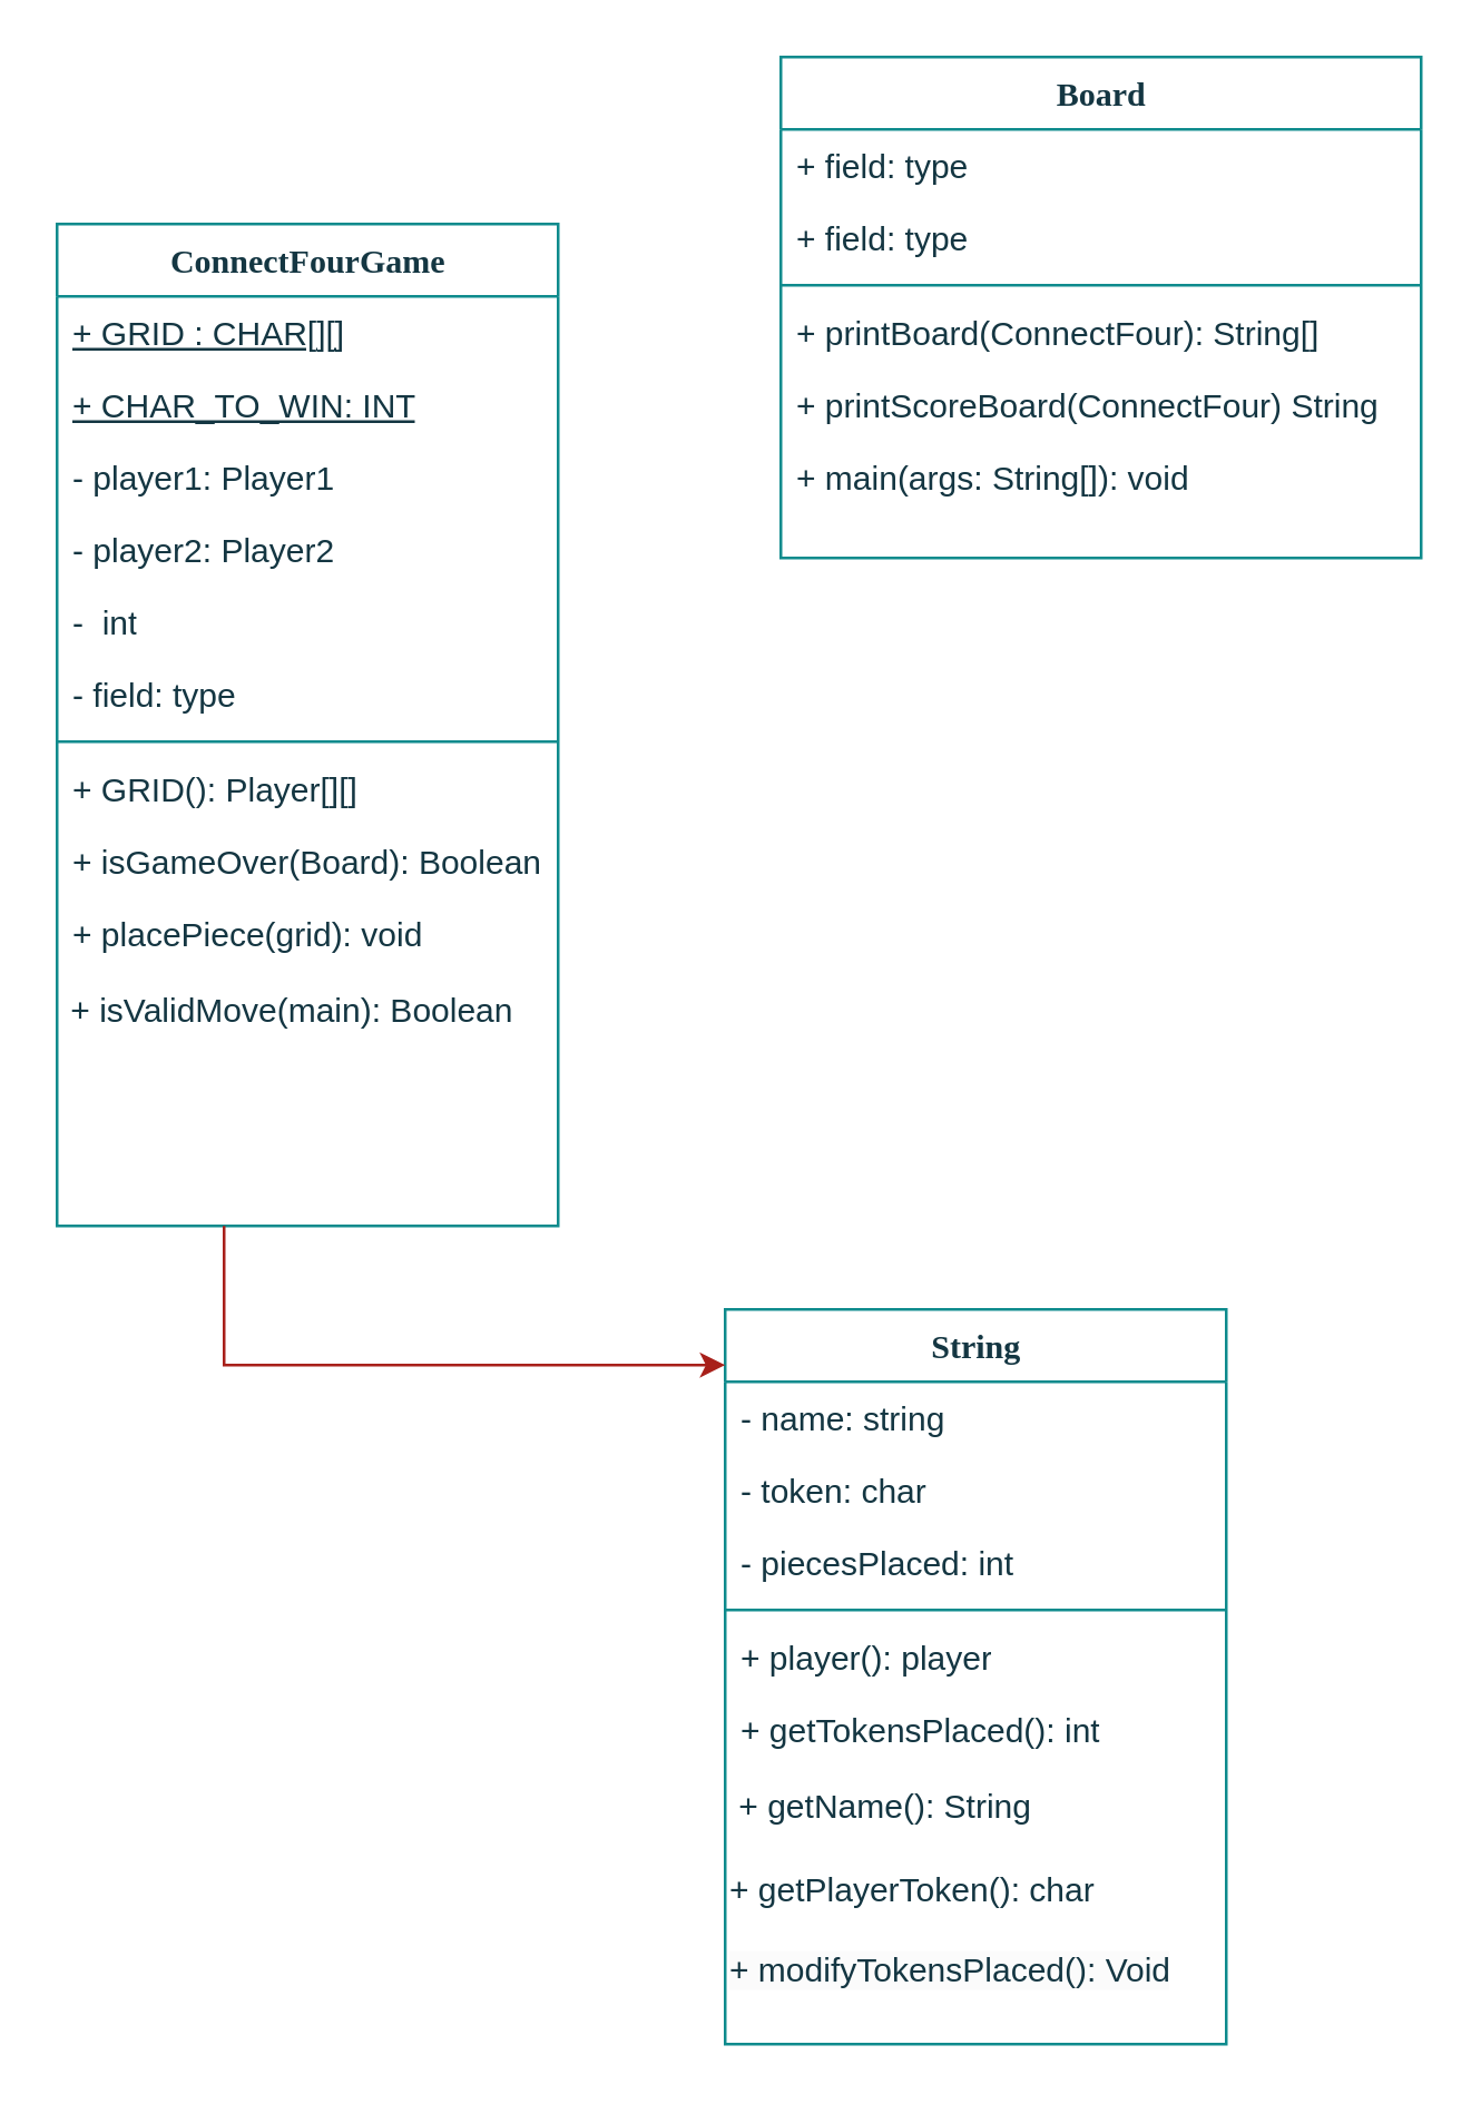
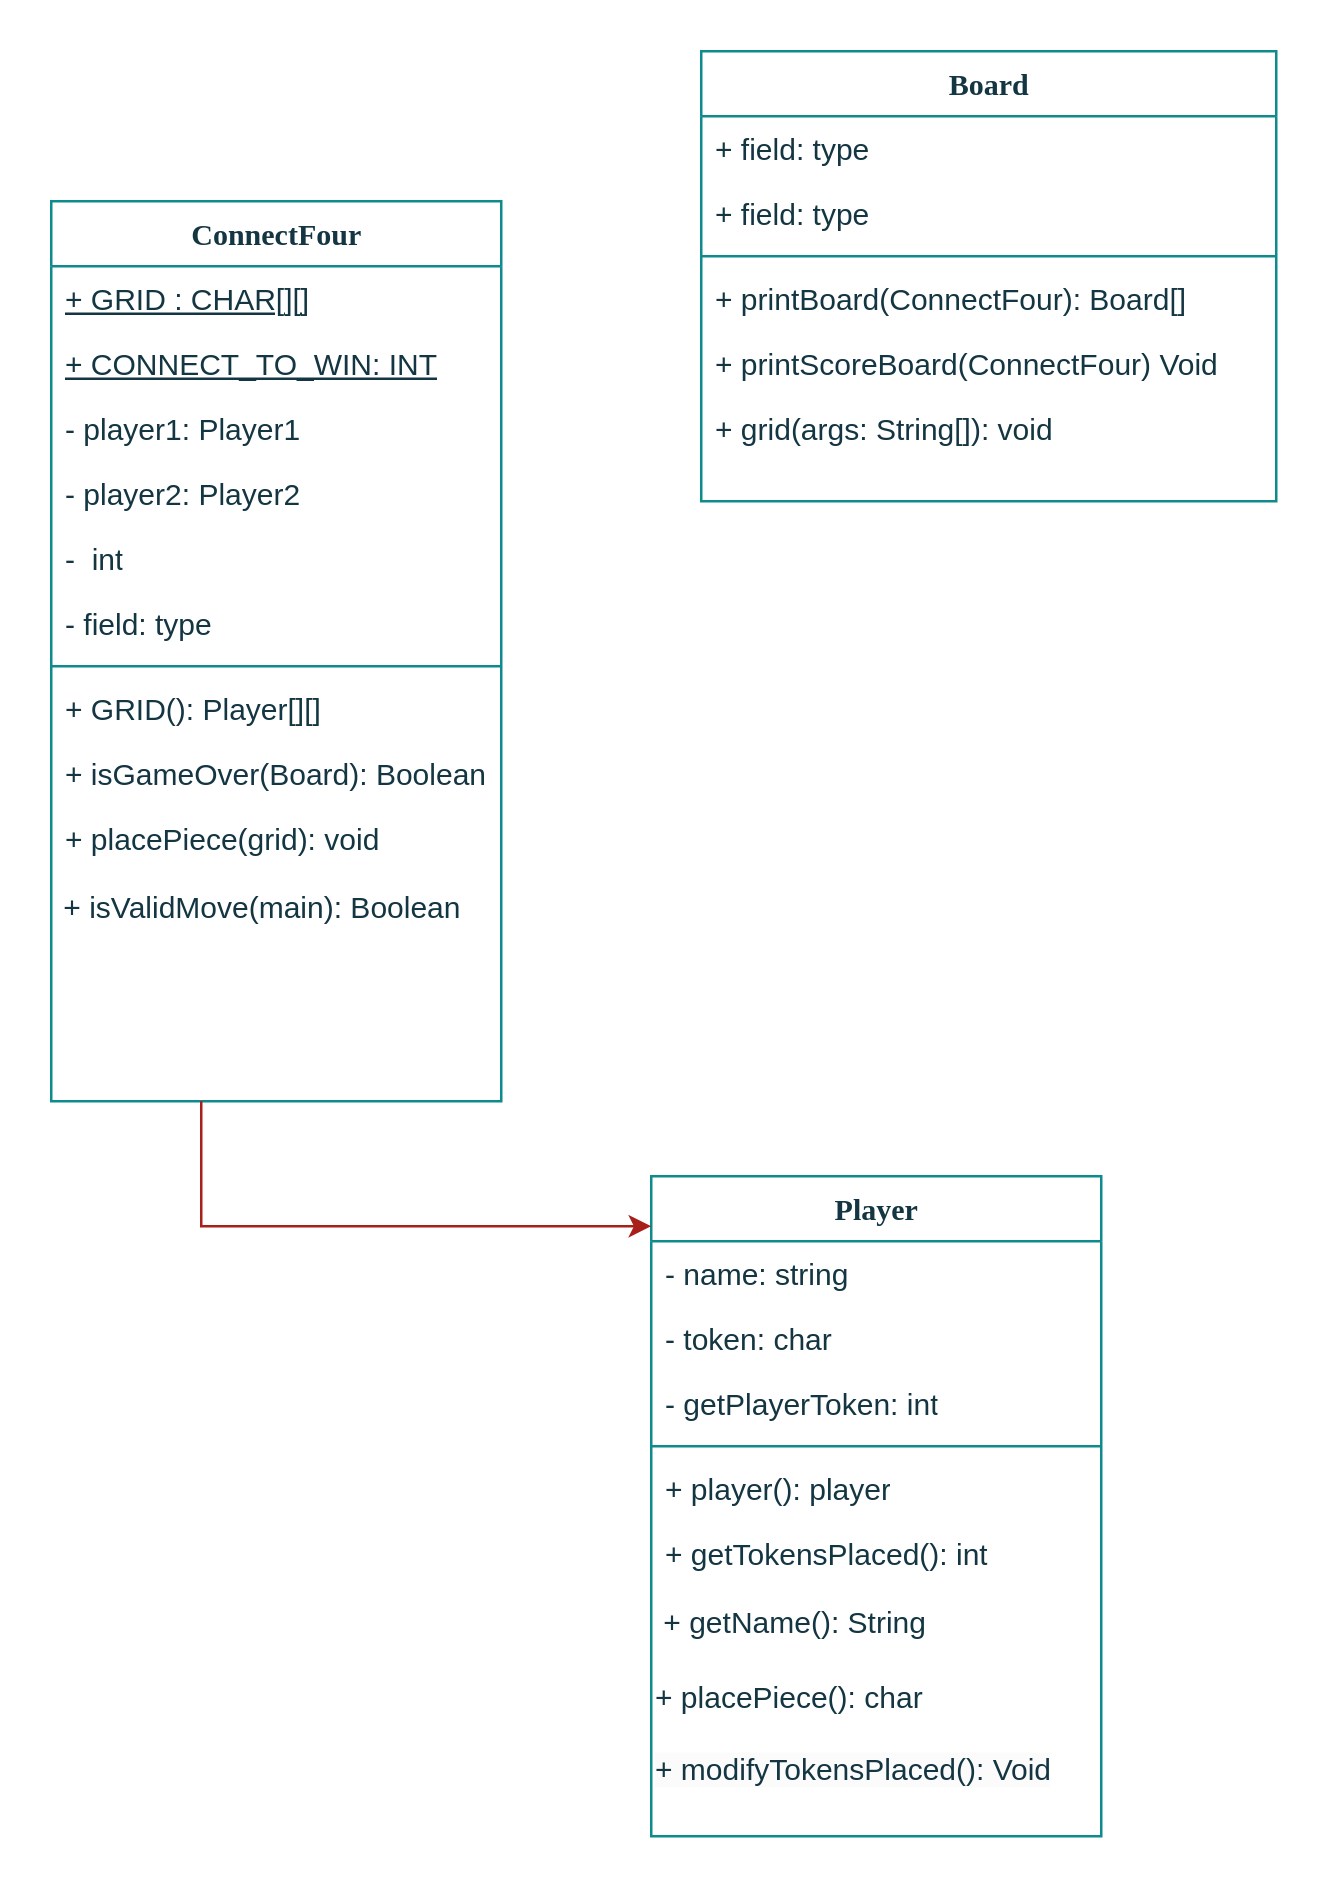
- <mxCell id="12" value="ConnectFourGame" style="swimlane;html=1;fontStyle=1;align=center;verticalAlign=top;childLayout=stackLayout;horizontal=1;startSize=26;horizontalStack=0;resizeParent=1;resizeLast=0;collapsible=1;marginBottom=0;swimlaneFillColor=#ffffff;rounded=0;shadow=0;comic=0;labelBackgroundColor=none;strokeWidth=1;fillColor=none;fontFamily=Verdana;fontSize=12;strokeColor=#0F8B8D;fontColor=#143642;" parent="1" vertex="1"><mxGeometry x="20" y="80" width="180" height="360" as="geometry" /></mxCell>
+ <mxCell id="12" value="ConnectFour" style="swimlane;html=1;fontStyle=1;align=center;verticalAlign=top;childLayout=stackLayout;horizontal=1;startSize=26;horizontalStack=0;resizeParent=1;resizeLast=0;collapsible=1;marginBottom=0;swimlaneFillColor=#ffffff;rounded=0;shadow=0;comic=0;labelBackgroundColor=none;strokeWidth=1;fillColor=none;fontFamily=Verdana;fontSize=12;strokeColor=#0F8B8D;fontColor=#143642;" parent="1" vertex="1"><mxGeometry x="20" y="80" width="180" height="360" as="geometry" /></mxCell>
- <mxCell id="28" value="+ printBoard(ConnectFour): String[]&amp;nbsp;" style="text;html=1;strokeColor=none;fillColor=none;align=left;verticalAlign=top;spacingLeft=4;spacingRight=4;whiteSpace=wrap;overflow=hidden;rotatable=0;points=[[0,0.5],[1,0.5]];portConstraint=eastwest;labelBackgroundColor=none;fontColor=#143642;" parent="24" vertex="1"><mxGeometry y="86" width="230" height="26" as="geometry" /></mxCell>
+ <mxCell id="28" value="+ printBoard(ConnectFour): Board[]&amp;nbsp;" style="text;html=1;strokeColor=none;fillColor=none;align=left;verticalAlign=top;spacingLeft=4;spacingRight=4;whiteSpace=wrap;overflow=hidden;rotatable=0;points=[[0,0.5],[1,0.5]];portConstraint=eastwest;labelBackgroundColor=none;fontColor=#143642;" parent="24" vertex="1"><mxGeometry y="86" width="230" height="26" as="geometry" /></mxCell>
- <mxCell id="14" value="&lt;u&gt;+ CHAR_TO_WIN:&amp;nbsp;INT&lt;/u&gt;" style="text;html=1;strokeColor=none;fillColor=none;align=left;verticalAlign=top;spacingLeft=4;spacingRight=4;whiteSpace=wrap;overflow=hidden;rotatable=0;points=[[0,0.5],[1,0.5]];portConstraint=eastwest;labelBackgroundColor=none;fontColor=#143642;" vertex="1" parent="12"><mxGeometry y="52" width="180" height="26" as="geometry" /></mxCell>
+ <mxCell id="14" value="&lt;u&gt;+ CONNECT_TO_WIN:&amp;nbsp;INT&lt;/u&gt;" style="text;html=1;strokeColor=none;fillColor=none;align=left;verticalAlign=top;spacingLeft=4;spacingRight=4;whiteSpace=wrap;overflow=hidden;rotatable=0;points=[[0,0.5],[1,0.5]];portConstraint=eastwest;labelBackgroundColor=none;fontColor=#143642;" vertex="1" parent="12"><mxGeometry y="52" width="180" height="26" as="geometry" /></mxCell>
- <mxCell id="29" value="+ printScoreBoard(ConnectFour) String&amp;nbsp;" style="text;html=1;strokeColor=none;fillColor=none;align=left;verticalAlign=top;spacingLeft=4;spacingRight=4;whiteSpace=wrap;overflow=hidden;rotatable=0;points=[[0,0.5],[1,0.5]];portConstraint=eastwest;labelBackgroundColor=none;fontColor=#143642;" parent="24" vertex="1"><mxGeometry y="112" width="230" height="26" as="geometry" /></mxCell>
+ <mxCell id="29" value="+ printScoreBoard(ConnectFour) Void&amp;nbsp;" style="text;html=1;strokeColor=none;fillColor=none;align=left;verticalAlign=top;spacingLeft=4;spacingRight=4;whiteSpace=wrap;overflow=hidden;rotatable=0;points=[[0,0.5],[1,0.5]];portConstraint=eastwest;labelBackgroundColor=none;fontColor=#143642;" parent="24" vertex="1"><mxGeometry y="112" width="230" height="26" as="geometry" /></mxCell>
- <mxCell id="30" value="+ main(args: String[]): void" style="text;html=1;strokeColor=none;fillColor=none;align=left;verticalAlign=top;spacingLeft=4;spacingRight=4;whiteSpace=wrap;overflow=hidden;rotatable=0;points=[[0,0.5],[1,0.5]];portConstraint=eastwest;labelBackgroundColor=none;fontColor=#143642;" parent="24" vertex="1"><mxGeometry y="138" width="230" height="26" as="geometry" /></mxCell>
+ <mxCell id="30" value="+ grid(args: String[]): void" style="text;html=1;strokeColor=none;fillColor=none;align=left;verticalAlign=top;spacingLeft=4;spacingRight=4;whiteSpace=wrap;overflow=hidden;rotatable=0;points=[[0,0.5],[1,0.5]];portConstraint=eastwest;labelBackgroundColor=none;fontColor=#143642;" parent="24" vertex="1"><mxGeometry y="138" width="230" height="26" as="geometry" /></mxCell>
- <mxCell id="2" value="String" style="swimlane;html=1;fontStyle=1;align=center;verticalAlign=top;childLayout=stackLayout;horizontal=1;startSize=26;horizontalStack=0;resizeParent=1;resizeLast=0;collapsible=1;marginBottom=0;swimlaneFillColor=#ffffff;rounded=0;shadow=0;comic=0;labelBackgroundColor=none;strokeWidth=1;fillColor=none;fontFamily=Verdana;fontSize=12;strokeColor=#0F8B8D;fontColor=#143642;" parent="1" vertex="1"><mxGeometry x="260" y="470" width="180" height="264" as="geometry" /></mxCell>
+ <mxCell id="2" value="Player" style="swimlane;html=1;fontStyle=1;align=center;verticalAlign=top;childLayout=stackLayout;horizontal=1;startSize=26;horizontalStack=0;resizeParent=1;resizeLast=0;collapsible=1;marginBottom=0;swimlaneFillColor=#ffffff;rounded=0;shadow=0;comic=0;labelBackgroundColor=none;strokeWidth=1;fillColor=none;fontFamily=Verdana;fontSize=12;strokeColor=#0F8B8D;fontColor=#143642;" parent="1" vertex="1"><mxGeometry x="260" y="470" width="180" height="264" as="geometry" /></mxCell>
- <mxCell id="5" value="- piecesPlaced: int" style="text;html=1;strokeColor=none;fillColor=none;align=left;verticalAlign=top;spacingLeft=4;spacingRight=4;whiteSpace=wrap;overflow=hidden;rotatable=0;points=[[0,0.5],[1,0.5]];portConstraint=eastwest;labelBackgroundColor=none;fontColor=#143642;" parent="2" vertex="1"><mxGeometry y="78" width="180" height="26" as="geometry" /></mxCell>
+ <mxCell id="5" value="- getPlayerToken: int" style="text;html=1;strokeColor=none;fillColor=none;align=left;verticalAlign=top;spacingLeft=4;spacingRight=4;whiteSpace=wrap;overflow=hidden;rotatable=0;points=[[0,0.5],[1,0.5]];portConstraint=eastwest;labelBackgroundColor=none;fontColor=#143642;" parent="2" vertex="1"><mxGeometry y="78" width="180" height="26" as="geometry" /></mxCell>
- <mxCell id="10" value="+ getPlayerToken(): char" style="text;html=1;align=left;verticalAlign=middle;resizable=0;points=[];autosize=1;strokeColor=none;fillColor=none;fontColor=#143642;" vertex="1" parent="2"><mxGeometry y="194" width="180" height="30" as="geometry" /></mxCell>
+ <mxCell id="10" value="+ placePiece(): char" style="text;html=1;align=left;verticalAlign=middle;resizable=0;points=[];autosize=1;strokeColor=none;fillColor=none;fontColor=#143642;" vertex="1" parent="2"><mxGeometry y="194" width="180" height="30" as="geometry" /></mxCell>
